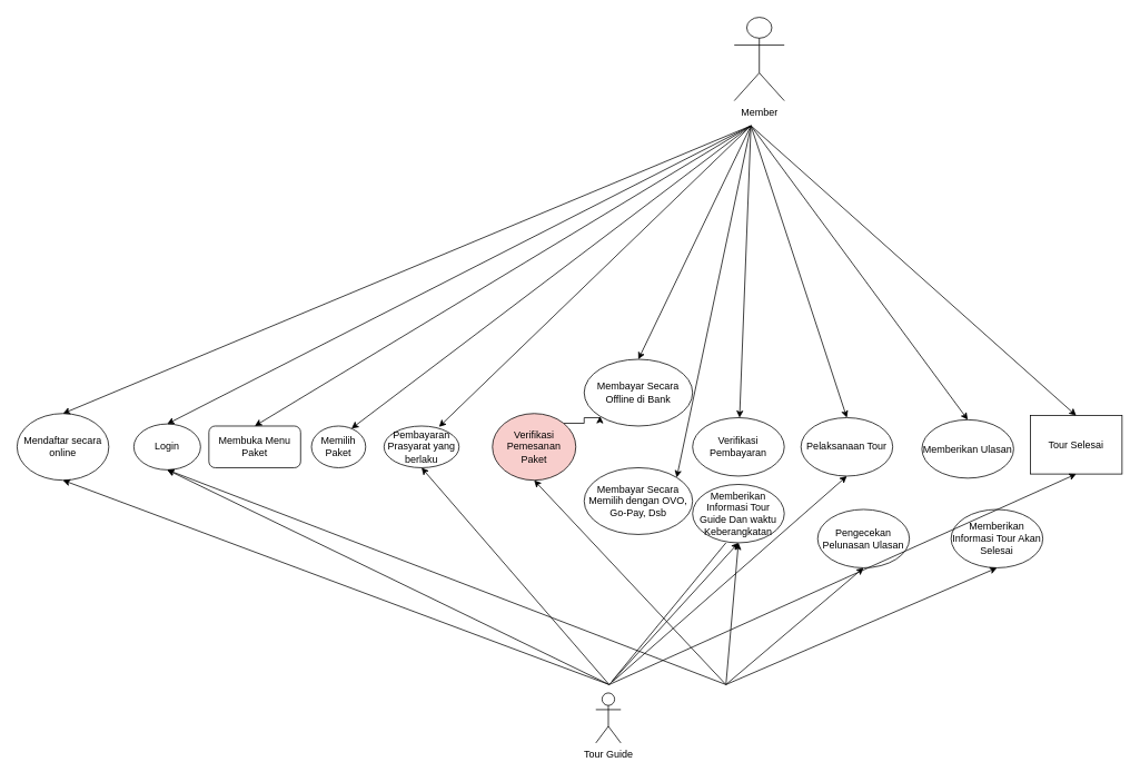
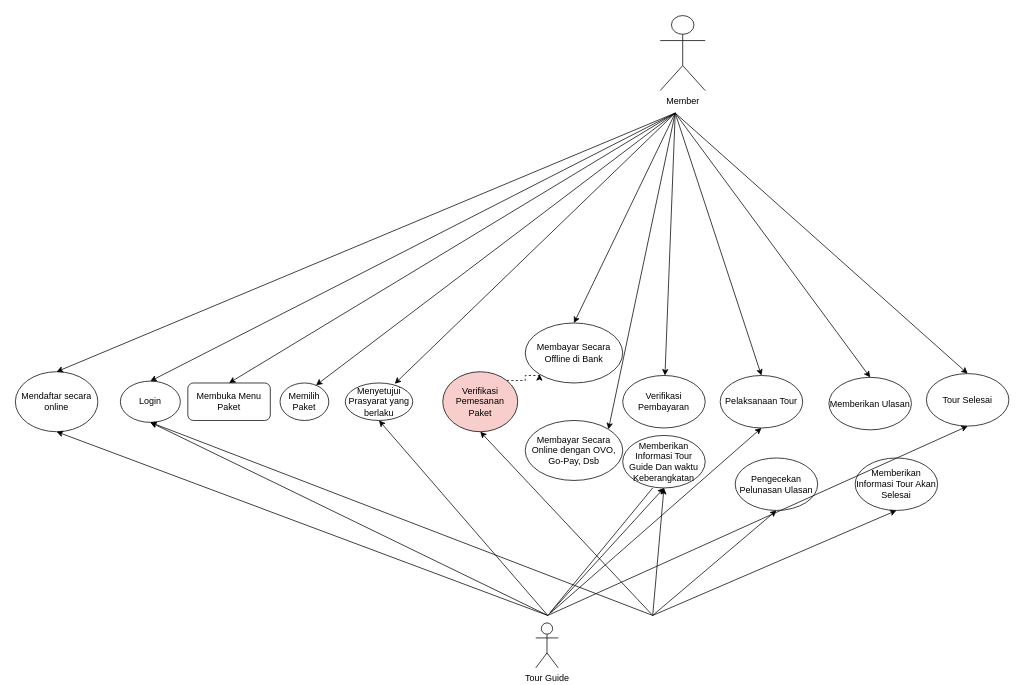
- <mxCell id="8" style="edgeStyle=orthogonalEdgeStyle;rounded=0;orthogonalLoop=1;jettySize=auto;html=1;exitX=1;exitY=0;exitDx=0;exitDy=0;entryX=0;entryY=1;entryDx=0;entryDy=0;" edge="1" parent="1" source="9" target="10"><mxGeometry relative="1" as="geometry"><Array as="points"><mxPoint x="700" y="507" /><mxPoint x="700" y="500" /></Array></mxGeometry></mxCell>
+ <mxCell id="8" style="edgeStyle=orthogonalEdgeStyle;rounded=0;orthogonalLoop=1;jettySize=auto;html=1;exitX=1;exitY=0;exitDx=0;exitDy=0;entryX=0;entryY=1;entryDx=0;entryDy=0;dashed=1;" edge="1" parent="1" source="9" target="10"><mxGeometry relative="1" as="geometry"><Array as="points"><mxPoint x="700" y="507" /><mxPoint x="700" y="500" /></Array></mxGeometry></mxCell>
- <mxCell id="18" value="Tour Selesai" style="whiteSpace=wrap;html=1;rounded=0;" vertex="1" parent="1"><mxGeometry x="1235" y="497.5" width="110" height="70" as="geometry" /></mxCell>
+ <mxCell id="18" value="Tour Selesai" style="ellipse;whiteSpace=wrap;html=1;" vertex="1" parent="1"><mxGeometry x="1235" y="497.5" width="110" height="70" as="geometry" /></mxCell>
- <mxCell id="7" value="Pembayaran Prasyarat yang berlaku" style="ellipse;whiteSpace=wrap;html=1;" vertex="1" parent="1"><mxGeometry x="460" y="510" width="90" height="50" as="geometry" /></mxCell>
+ <mxCell id="7" value="Menyetujui Prasyarat yang berlaku" style="ellipse;whiteSpace=wrap;html=1;" vertex="1" parent="1"><mxGeometry x="460" y="510" width="90" height="50" as="geometry" /></mxCell>
- <mxCell id="11" value="Membayar Secara Memilih dengan OVO, Go-Pay, Dsb" style="ellipse;whiteSpace=wrap;html=1;" vertex="1" parent="1"><mxGeometry x="700" y="560" width="130" height="80" as="geometry" /></mxCell>
+ <mxCell id="11" value="Membayar Secara Online dengan OVO, Go-Pay, Dsb" style="ellipse;whiteSpace=wrap;html=1;" vertex="1" parent="1"><mxGeometry x="700" y="560" width="130" height="80" as="geometry" /></mxCell>
